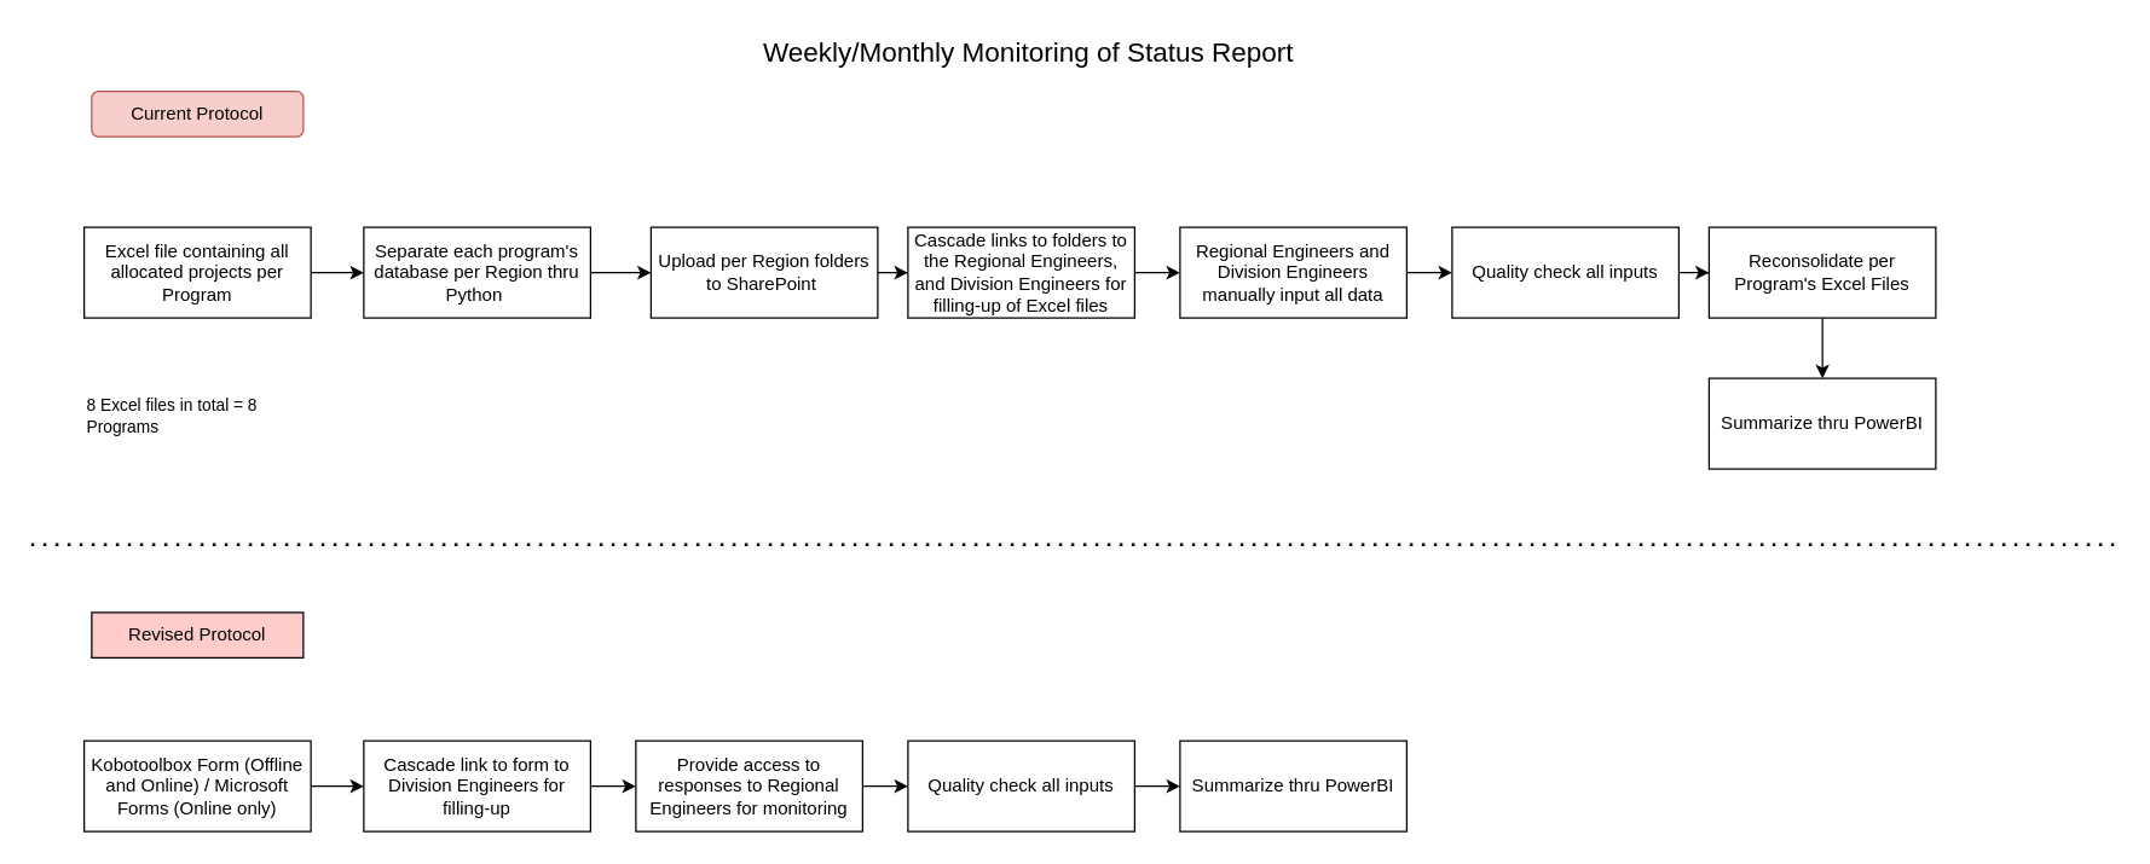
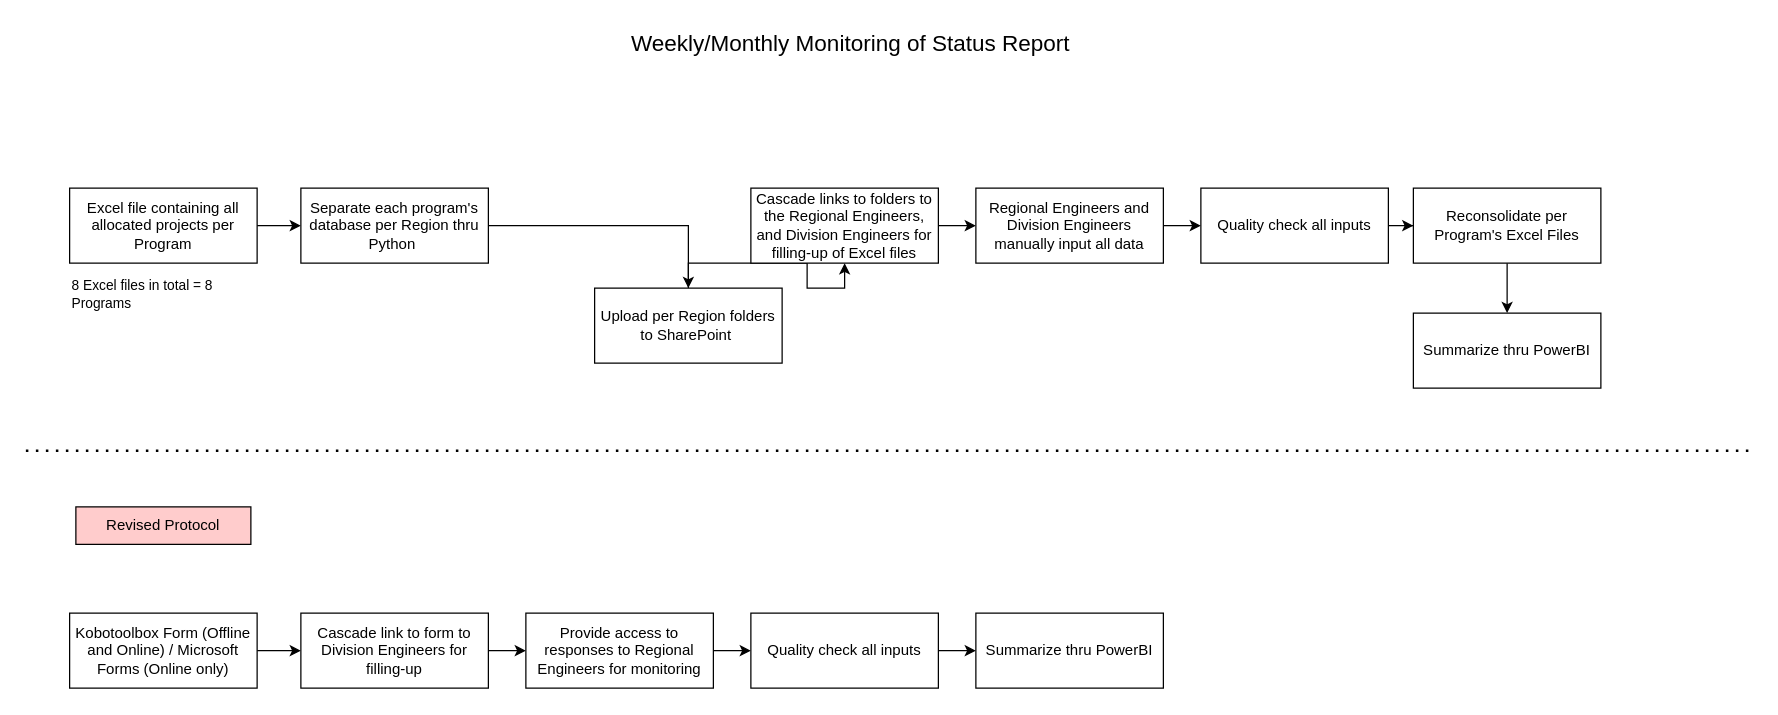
- <mxCell id="4" value="Current Protocol" style="rounded=1;whiteSpace=wrap;html=1;fillColor=#f8cecc;strokeColor=#b85450;" parent="1" vertex="1"><mxGeometry x="60" y="60" width="140" height="30" as="geometry" /></mxCell>
- <mxCell id="11" value="Upload per Region folders to SharePoint&amp;nbsp;" style="rounded=0;whiteSpace=wrap;html=1;" parent="1" vertex="1"><mxGeometry x="430" y="150" width="150" height="60" as="geometry" /></mxCell>
+ <mxCell id="11" value="Upload per Region folders to SharePoint&amp;nbsp;" style="rounded=0;whiteSpace=wrap;html=1;" parent="1" vertex="1"><mxGeometry x="475" y="230" width="150" height="60" as="geometry" /></mxCell>
- <mxCell id="12" value="8 Excel files in total = 8 Programs" style="text;html=1;align=left;verticalAlign=middle;whiteSpace=wrap;rounded=0;fontSize=11;" parent="1" vertex="1"><mxGeometry x="55" y="260" width="135" height="30" as="geometry" /></mxCell>
+ <mxCell id="12" value="8 Excel files in total = 8 Programs" style="text;html=1;align=left;verticalAlign=middle;whiteSpace=wrap;rounded=0;fontSize=11;" parent="1" vertex="1"><mxGeometry x="55" y="220" width="135" height="30" as="geometry" /></mxCell>
